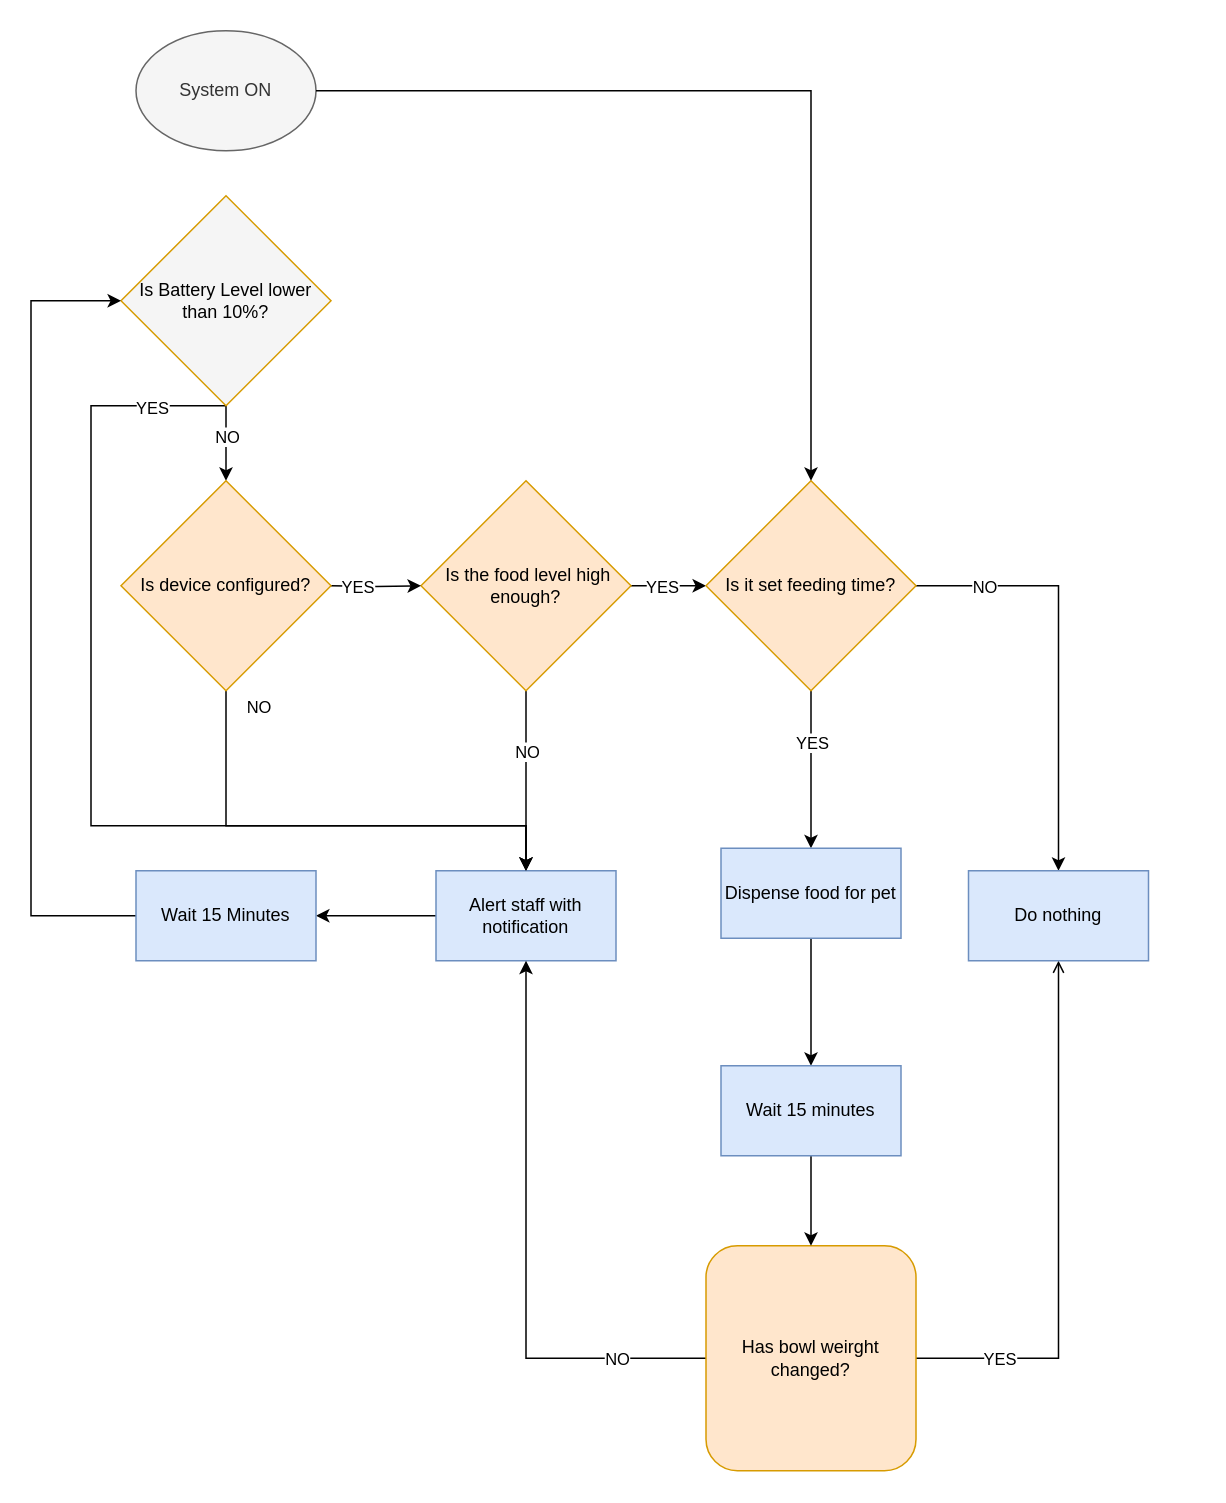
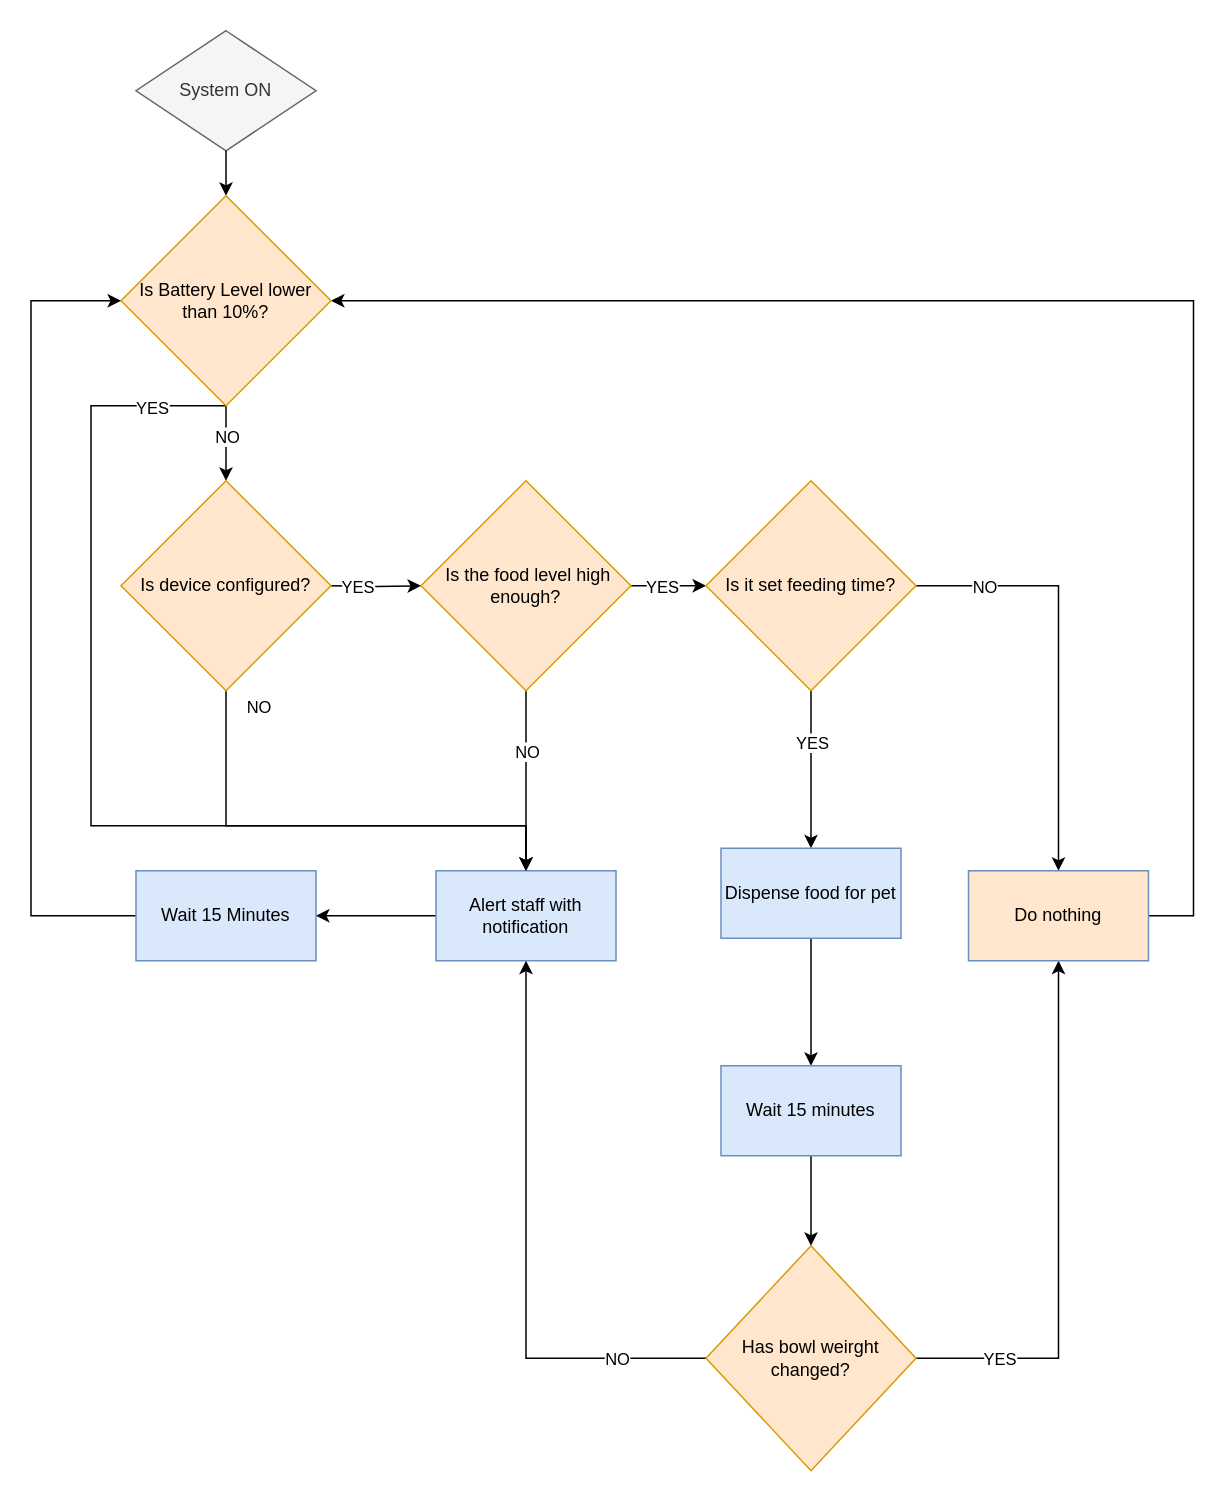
- <mxCell id="4" value="System ON" style="ellipse;whiteSpace=wrap;html=1;fillColor=#f5f5f5;strokeColor=#666666;fontColor=#333333;" parent="1" vertex="1"><mxGeometry x="90" y="20" width="120" height="80" as="geometry" /></mxCell>
+ <mxCell id="4" value="System ON" style="rhombus;whiteSpace=wrap;html=1;fillColor=#f5f5f5;strokeColor=#666666;fontColor=#333333;" parent="1" vertex="1"><mxGeometry x="90" y="20" width="120" height="80" as="geometry" /></mxCell>
- <mxCell id="33" value="" style="edgeStyle=orthogonalEdgeStyle;rounded=0;orthogonalLoop=1;jettySize=auto;html=1;" parent="1" source="4" target="16" edge="1"><mxGeometry relative="1" as="geometry"><mxPoint x="120" y="100" as="sourcePoint" /><mxPoint x="120" y="300" as="targetPoint" /></mxGeometry></mxCell>
+ <mxCell id="33" value="" style="edgeStyle=orthogonalEdgeStyle;rounded=0;orthogonalLoop=1;jettySize=auto;html=1;" parent="1" source="4" target="36" edge="1"><mxGeometry relative="1" as="geometry"><mxPoint x="120" y="100" as="sourcePoint" /><mxPoint x="120" y="300" as="targetPoint" /></mxGeometry></mxCell>
- <mxCell id="36" value="Is Battery Level lower than 10%?" style="rhombus;whiteSpace=wrap;html=1;fillColor=#f5f5f5;strokeColor=#d79b00;" parent="1" vertex="1"><mxGeometry x="80" y="130" width="140" height="140" as="geometry" /></mxCell>
+ <mxCell id="36" value="Is Battery Level lower than 10%?" style="rhombus;whiteSpace=wrap;html=1;fillColor=#ffe6cc;strokeColor=#d79b00;" parent="1" vertex="1"><mxGeometry x="80" y="130" width="140" height="140" as="geometry" /></mxCell>
+ <mxCell id="31" style="edgeStyle=orthogonalEdgeStyle;rounded=0;orthogonalLoop=1;jettySize=auto;html=1;entryX=1;entryY=0.5;entryDx=0;entryDy=0;" parent="1" source="32" target="36" edge="1"><mxGeometry relative="1" as="geometry"><Array as="points"><mxPoint x="795" y="610" /><mxPoint x="795" y="200" /></Array></mxGeometry></mxCell>
- <mxCell id="32" value="Do nothing" style="whiteSpace=wrap;html=1;fillColor=#dae8fc;strokeColor=#6c8ebf;" parent="1" vertex="1"><mxGeometry x="645" y="580" width="120" height="60" as="geometry" /></mxCell>
+ <mxCell id="32" value="Do nothing" style="whiteSpace=wrap;html=1;fillColor=#ffe6cc;strokeColor=#6c8ebf;" parent="1" vertex="1"><mxGeometry x="645" y="580" width="120" height="60" as="geometry" /></mxCell>
- <mxCell id="26" style="edgeStyle=orthogonalEdgeStyle;rounded=0;orthogonalLoop=1;jettySize=auto;html=1;entryX=0.5;entryY=1;entryDx=0;entryDy=0;endArrow=open;" parent="1" source="28" target="32" edge="1"><mxGeometry relative="1" as="geometry" /></mxCell>
+ <mxCell id="26" style="edgeStyle=orthogonalEdgeStyle;rounded=0;orthogonalLoop=1;jettySize=auto;html=1;entryX=0.5;entryY=1;entryDx=0;entryDy=0;" parent="1" source="28" target="32" edge="1"><mxGeometry relative="1" as="geometry" /></mxCell>
- <mxCell id="28" value="Has bowl weirght changed?" style="whiteSpace=wrap;html=1;fillColor=#ffe6cc;strokeColor=#d79b00;rounded=1;" parent="1" vertex="1"><mxGeometry x="470" y="830" width="140" height="150" as="geometry" /></mxCell>
+ <mxCell id="28" value="Has bowl weirght changed?" style="rhombus;whiteSpace=wrap;html=1;rounded=0;fillColor=#ffe6cc;strokeColor=#d79b00;" parent="1" vertex="1"><mxGeometry x="470" y="830" width="140" height="150" as="geometry" /></mxCell>
